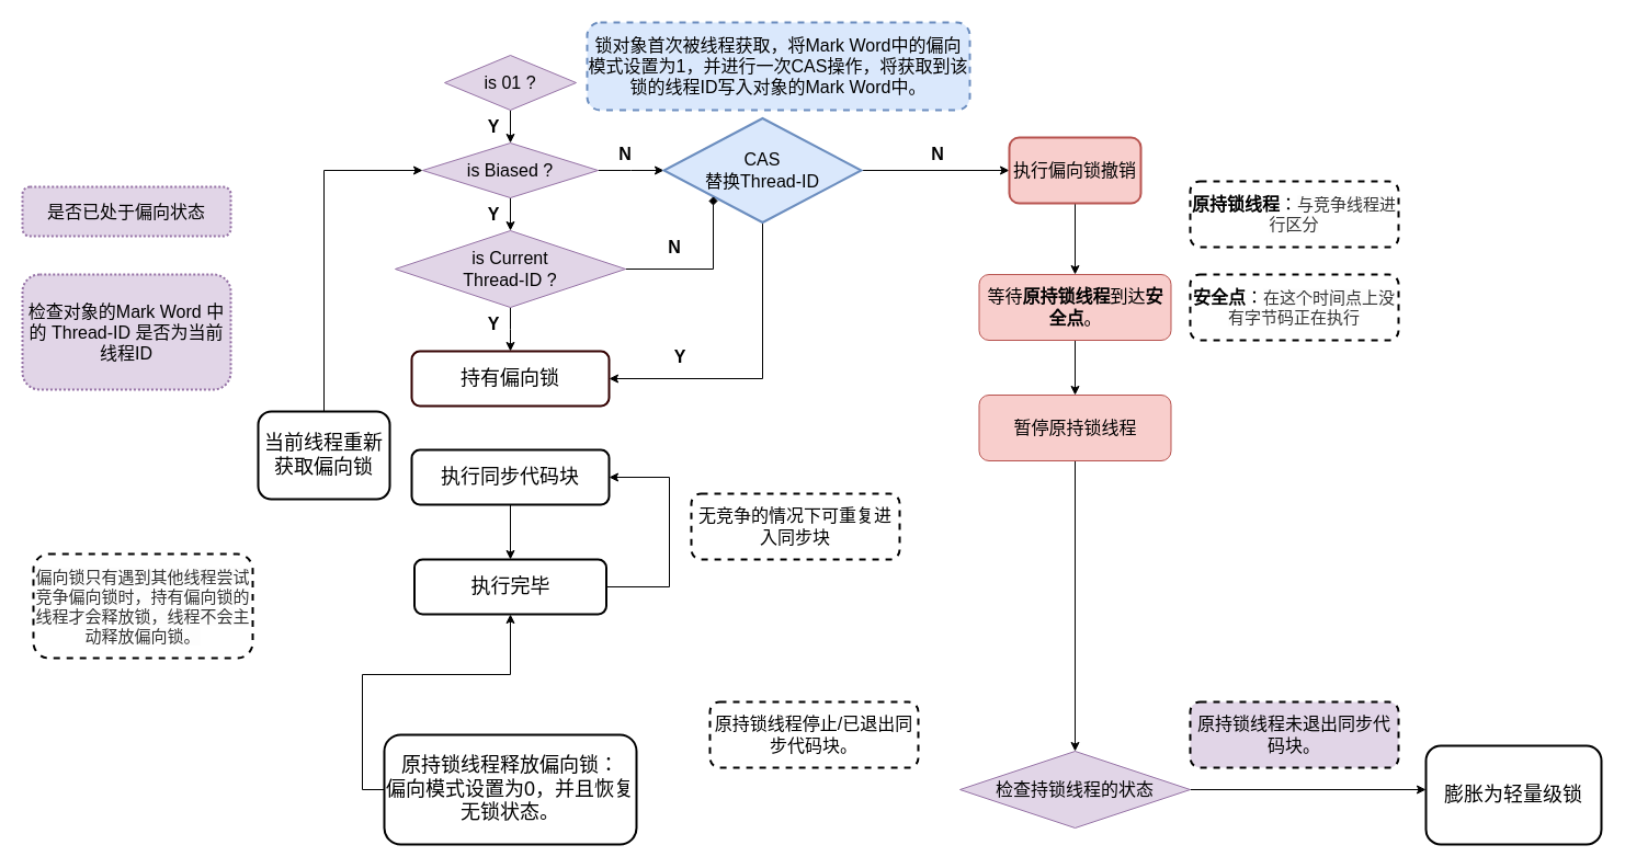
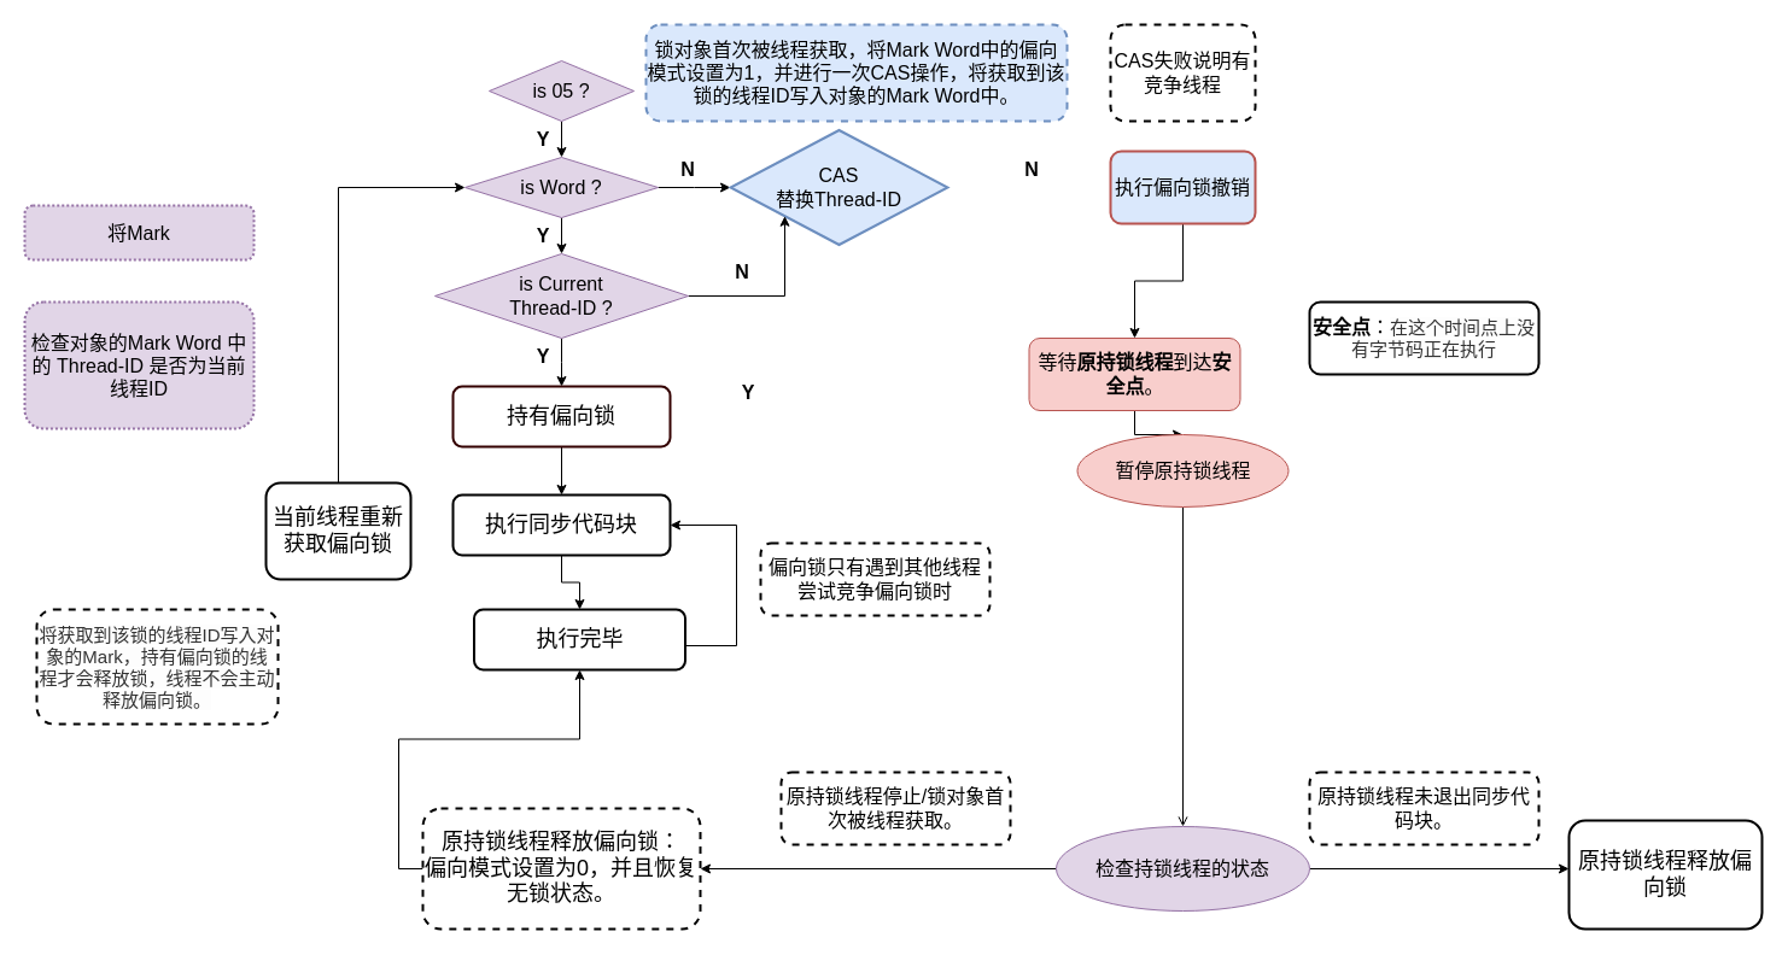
+ <mxCell id="28" value="&lt;span style=&quot;font-size: 16px&quot;&gt;CAS失败说明有竞争线程&lt;/span&gt;" style="rounded=1;whiteSpace=wrap;html=1;strokeWidth=2;dashed=1;" vertex="1" parent="1"><mxGeometry x="920" y="20" width="120" height="80" as="geometry" /></mxCell>
- <mxCell id="3" value="&lt;font style=&quot;font-size: 16px&quot;&gt;is 01 ?&lt;/font&gt;" style="rhombus;whiteSpace=wrap;html=1;fillColor=#e1d5e7;strokeColor=#9673a6;" vertex="1" parent="1"><mxGeometry x="405" y="50" width="120" height="50" as="geometry" /></mxCell>
+ <mxCell id="3" value="&lt;font style=&quot;font-size: 16px&quot;&gt;is 05 ?&lt;/font&gt;" style="rhombus;whiteSpace=wrap;html=1;fillColor=#e1d5e7;strokeColor=#9673a6;" vertex="1" parent="1"><mxGeometry x="405" y="50" width="120" height="50" as="geometry" /></mxCell>
- <mxCell id="7" value="&lt;font style=&quot;font-size: 16px&quot;&gt;is Biased ?&lt;/font&gt;" style="rhombus;whiteSpace=wrap;html=1;fillColor=#e1d5e7;strokeColor=#9673a6;" vertex="1" parent="1"><mxGeometry x="385" y="130" width="160" height="50" as="geometry" /></mxCell>
+ <mxCell id="7" value="&lt;font style=&quot;font-size: 16px&quot;&gt;is Word ?&lt;/font&gt;" style="rhombus;whiteSpace=wrap;html=1;fillColor=#e1d5e7;strokeColor=#9673a6;" vertex="1" parent="1"><mxGeometry x="385" y="130" width="160" height="50" as="geometry" /></mxCell>
- <mxCell id="11" style="edgeStyle=orthogonalEdgeStyle;rounded=0;orthogonalLoop=1;jettySize=auto;html=1;exitX=1;exitY=0.5;exitDx=0;exitDy=0;entryX=0;entryY=0.5;entryDx=0;entryDy=0;" edge="1" parent="1" source="12" target="27"><mxGeometry relative="1" as="geometry"><mxPoint x="845" y="155" as="targetPoint" /></mxGeometry></mxCell>
- <mxCell id="27" value="&lt;font style=&quot;font-size: 16px&quot;&gt;执行偏向锁撤销&lt;/font&gt;" style="rounded=1;whiteSpace=wrap;html=1;strokeColor=#b85450;strokeWidth=2;fillColor=#f8cecc;" vertex="1" parent="1"><mxGeometry x="920" y="125" width="120" height="60" as="geometry" /></mxCell>
+ <mxCell id="27" value="&lt;font style=&quot;font-size: 16px&quot;&gt;执行偏向锁撤销&lt;/font&gt;" style="rounded=1;whiteSpace=wrap;html=1;strokeColor=#b85450;strokeWidth=2;fillColor=#dae8fc;" vertex="1" parent="1"><mxGeometry x="920" y="125" width="120" height="60" as="geometry" /></mxCell>
- <mxCell id="15" style="edgeStyle=orthogonalEdgeStyle;rounded=0;orthogonalLoop=1;jettySize=auto;html=1;exitX=1;exitY=0.5;exitDx=0;exitDy=0;entryX=0;entryY=1;entryDx=0;entryDy=0;endArrow=diamond;" edge="1" parent="1" source="16" target="12"><mxGeometry relative="1" as="geometry" /></mxCell>
+ <mxCell id="15" style="edgeStyle=orthogonalEdgeStyle;rounded=0;orthogonalLoop=1;jettySize=auto;html=1;exitX=1;exitY=0.5;exitDx=0;exitDy=0;entryX=0;entryY=1;entryDx=0;entryDy=0;" edge="1" parent="1" source="16" target="12"><mxGeometry relative="1" as="geometry" /></mxCell>
- <mxCell id="21" value="&lt;span style=&quot;font-size: 16px&quot;&gt;是否已处于偏向状态&lt;/span&gt;" style="rounded=1;whiteSpace=wrap;html=1;strokeColor=#9673a6;strokeWidth=2;dashed=1;dashPattern=1 1;fillColor=#e1d5e7;" vertex="1" parent="1"><mxGeometry x="20" y="170" width="190" height="45" as="geometry" /></mxCell>
+ <mxCell id="21" value="&lt;span style=&quot;font-size: 16px&quot;&gt;将Mark&lt;/span&gt;" style="rounded=1;whiteSpace=wrap;html=1;strokeColor=#9673a6;strokeWidth=2;dashed=1;dashPattern=1 1;fillColor=#e1d5e7;" vertex="1" parent="1"><mxGeometry x="20" y="170" width="190" height="45" as="geometry" /></mxCell>
- <mxCell id="47" value="&lt;b style=&quot;font-size: 16px&quot;&gt;原持锁线程&lt;/b&gt;&lt;span style=&quot;font-size: 16px&quot;&gt;：&lt;/span&gt;&lt;font color=&quot;#333333&quot; face=&quot;pingfang sc, lantinghei sc, microsoft yahei, hiragino sans gb, microsoft sans serif, wenquanyi micro hei, sans-serif&quot;&gt;&lt;span style=&quot;font-size: 15px ; background-color: rgb(253 , 253 , 253)&quot;&gt;与竞争线程进行区分&lt;/span&gt;&lt;/font&gt;" style="rounded=1;whiteSpace=wrap;html=1;strokeWidth=2;dashed=1;" vertex="1" parent="1"><mxGeometry x="1085" y="165" width="190" height="60" as="geometry" /></mxCell>
- <mxCell id="30" value="&lt;font style=&quot;font-size: 16px&quot;&gt;等待&lt;b&gt;原持锁线程&lt;/b&gt;到达&lt;b&gt;安全点&lt;/b&gt;。&lt;/font&gt;" style="rounded=1;whiteSpace=wrap;html=1;fillColor=#f8cecc;strokeColor=#b85450;" vertex="1" parent="1"><mxGeometry x="892.5" y="250" width="175" height="60" as="geometry" /></mxCell>
+ <mxCell id="30" value="&lt;font style=&quot;font-size: 16px&quot;&gt;等待&lt;b&gt;原持锁线程&lt;/b&gt;到达&lt;b&gt;安全点&lt;/b&gt;。&lt;/font&gt;" style="rounded=1;whiteSpace=wrap;html=1;fillColor=#f8cecc;strokeColor=#b85450;" vertex="1" parent="1"><mxGeometry x="852.5" y="280" width="175" height="60" as="geometry" /></mxCell>
- <mxCell id="31" value="&lt;span style=&quot;font-size: 16px&quot;&gt;&lt;b&gt;安全点&lt;/b&gt;：&lt;/span&gt;&lt;span style=&quot;color: rgb(51 , 51 , 51) ; font-family: &amp;#34;pingfang sc&amp;#34; , &amp;#34;lantinghei sc&amp;#34; , &amp;#34;microsoft yahei&amp;#34; , &amp;#34;hiragino sans gb&amp;#34; , &amp;#34;microsoft sans serif&amp;#34; , &amp;#34;wenquanyi micro hei&amp;#34; , sans-serif ; font-size: 15px ; background-color: rgb(253 , 253 , 253)&quot;&gt;在这个时间点上没有字节码正在执行&lt;/span&gt;" style="rounded=1;whiteSpace=wrap;html=1;strokeWidth=2;dashed=1;" vertex="1" parent="1"><mxGeometry x="1085" y="250" width="190" height="60" as="geometry" /></mxCell>
+ <mxCell id="31" value="&lt;span style=&quot;font-size: 16px&quot;&gt;&lt;b&gt;安全点&lt;/b&gt;：&lt;/span&gt;&lt;span style=&quot;color: rgb(51 , 51 , 51) ; font-family: &amp;#34;pingfang sc&amp;#34; , &amp;#34;lantinghei sc&amp;#34; , &amp;#34;microsoft yahei&amp;#34; , &amp;#34;hiragino sans gb&amp;#34; , &amp;#34;microsoft sans serif&amp;#34; , &amp;#34;wenquanyi micro hei&amp;#34; , sans-serif ; font-size: 15px ; background-color: rgb(253 , 253 , 253)&quot;&gt;在这个时间点上没有字节码正在执行&lt;/span&gt;" style="rounded=1;whiteSpace=wrap;html=1;strokeWidth=2;dashed=0;" vertex="1" parent="1"><mxGeometry x="1085" y="250" width="190" height="60" as="geometry" /></mxCell>
- <mxCell id="10" style="edgeStyle=orthogonalEdgeStyle;rounded=0;orthogonalLoop=1;jettySize=auto;html=1;exitX=0.5;exitY=1;exitDx=0;exitDy=0;entryX=1;entryY=0.5;entryDx=0;entryDy=0;" edge="1" parent="1" source="12" target="19"><mxGeometry relative="1" as="geometry"><mxPoint x="695" y="250" as="targetPoint" /></mxGeometry></mxCell>
+ <mxCell id="18" style="edgeStyle=orthogonalEdgeStyle;rounded=0;orthogonalLoop=1;jettySize=auto;html=1;exitX=0.5;exitY=1;exitDx=0;exitDy=0;" edge="1" parent="1" source="19" target="23"><mxGeometry relative="1" as="geometry" /></mxCell>
- <mxCell id="33" value="&lt;span style=&quot;font-size: 16px&quot;&gt;暂停&lt;/span&gt;&lt;span style=&quot;font-size: 16px&quot;&gt;原持锁线程&lt;/span&gt;" style="rounded=1;whiteSpace=wrap;html=1;fillColor=#f8cecc;strokeColor=#b85450;" vertex="1" parent="1"><mxGeometry x="892.5" y="360" width="175" height="60" as="geometry" /></mxCell>
+ <mxCell id="33" value="&lt;span style=&quot;font-size: 16px&quot;&gt;暂停&lt;/span&gt;&lt;span style=&quot;font-size: 16px&quot;&gt;原持锁线程&lt;/span&gt;" style="ellipse;whiteSpace=wrap;html=1;fillColor=#f8cecc;strokeColor=#b85450;" vertex="1" parent="1"><mxGeometry x="892.5" y="360" width="175" height="60" as="geometry" /></mxCell>
- <mxCell id="42" value="&lt;span style=&quot;font-size: 18px&quot;&gt;当前线程重新获取偏向锁&lt;br&gt;&lt;/span&gt;" style="rounded=1;whiteSpace=wrap;html=1;strokeWidth=2;" vertex="1" parent="1"><mxGeometry x="235" y="375" width="120" height="80" as="geometry" /></mxCell>
+ <mxCell id="42" value="&lt;span style=&quot;font-size: 18px&quot;&gt;当前线程重新获取偏向锁&lt;br&gt;&lt;/span&gt;" style="rounded=1;whiteSpace=wrap;html=1;strokeWidth=2;" vertex="1" parent="1"><mxGeometry x="220" y="400" width="120" height="80" as="geometry" /></mxCell>
- <mxCell id="45" value="&lt;span style=&quot;font-size: 16px&quot;&gt;无竞争的情况下可重复进入同步块&lt;/span&gt;" style="rounded=1;whiteSpace=wrap;html=1;strokeWidth=2;dashed=1;" vertex="1" parent="1"><mxGeometry x="630" y="450" width="190" height="60" as="geometry" /></mxCell>
+ <mxCell id="45" value="&lt;span style=&quot;font-size: 16px&quot;&gt;偏向锁只有遇到其他线程尝试竞争偏向锁时&lt;/span&gt;" style="rounded=1;whiteSpace=wrap;html=1;strokeWidth=2;dashed=1;" vertex="1" parent="1"><mxGeometry x="630" y="450" width="190" height="60" as="geometry" /></mxCell>
- <mxCell id="44" value="&lt;span style=&quot;font-size: 18px&quot;&gt;执行完毕&lt;/span&gt;" style="rounded=1;whiteSpace=wrap;html=1;strokeWidth=2;" vertex="1" parent="1"><mxGeometry x="377.5" y="510" width="175" height="50" as="geometry" /></mxCell>
+ <mxCell id="44" value="&lt;span style=&quot;font-size: 18px&quot;&gt;执行完毕&lt;/span&gt;" style="rounded=1;whiteSpace=wrap;html=1;strokeWidth=2;" vertex="1" parent="1"><mxGeometry x="392.5" y="505" width="175" height="50" as="geometry" /></mxCell>
- <mxCell id="40" value="&lt;span style=&quot;color: rgb(51 , 51 , 51) ; font-family: &amp;#34;pingfang sc&amp;#34; , &amp;#34;lantinghei sc&amp;#34; , &amp;#34;microsoft yahei&amp;#34; , &amp;#34;hiragino sans gb&amp;#34; , &amp;#34;microsoft sans serif&amp;#34; , &amp;#34;wenquanyi micro hei&amp;#34; , sans-serif ; font-size: 15px ; background-color: rgb(253 , 253 , 253)&quot;&gt;偏向锁只有遇到其他线程尝试竞争偏向锁时，持有偏向锁的线程才会释放锁，线程不会主动释放偏向锁。&lt;/span&gt;" style="rounded=1;whiteSpace=wrap;html=1;strokeWidth=2;dashed=1;" vertex="1" parent="1"><mxGeometry x="30" y="505" width="200" height="95" as="geometry" /></mxCell>
+ <mxCell id="40" value="&lt;span style=&quot;color: rgb(51 , 51 , 51) ; font-family: &amp;#34;pingfang sc&amp;#34; , &amp;#34;lantinghei sc&amp;#34; , &amp;#34;microsoft yahei&amp;#34; , &amp;#34;hiragino sans gb&amp;#34; , &amp;#34;microsoft sans serif&amp;#34; , &amp;#34;wenquanyi micro hei&amp;#34; , sans-serif ; font-size: 15px ; background-color: rgb(253 , 253 , 253)&quot;&gt;将获取到该锁的线程ID写入对象的Mark，持有偏向锁的线程才会释放锁，线程不会主动释放偏向锁。&lt;/span&gt;" style="rounded=1;whiteSpace=wrap;html=1;strokeWidth=2;dashed=1;" vertex="1" parent="1"><mxGeometry x="30" y="505" width="200" height="95" as="geometry" /></mxCell>
- <mxCell id="37" value="&lt;span style=&quot;font-size: 16px&quot;&gt;原持锁线程停止/已退出同步代码块。&lt;/span&gt;" style="rounded=1;whiteSpace=wrap;html=1;strokeWidth=2;dashed=1;" vertex="1" parent="1"><mxGeometry x="647" y="640" width="190" height="60" as="geometry" /></mxCell>
+ <mxCell id="37" value="&lt;span style=&quot;font-size: 16px&quot;&gt;原持锁线程停止/锁对象首次被线程获取。&lt;/span&gt;" style="rounded=1;whiteSpace=wrap;html=1;strokeWidth=2;dashed=1;" vertex="1" parent="1"><mxGeometry x="647" y="640" width="190" height="60" as="geometry" /></mxCell>
- <mxCell id="48" value="&lt;span style=&quot;font-size: 16px&quot;&gt;原持锁线程未退出同步代码块。&lt;/span&gt;" style="rounded=1;whiteSpace=wrap;html=1;strokeWidth=2;dashed=1;fillColor=#e1d5e7;" vertex="1" parent="1"><mxGeometry x="1085" y="640" width="190" height="60" as="geometry" /></mxCell>
+ <mxCell id="48" value="&lt;span style=&quot;font-size: 16px&quot;&gt;原持锁线程未退出同步代码块。&lt;/span&gt;" style="rounded=1;whiteSpace=wrap;html=1;strokeWidth=2;dashed=1;" vertex="1" parent="1"><mxGeometry x="1085" y="640" width="190" height="60" as="geometry" /></mxCell>
- <mxCell id="32" style="edgeStyle=orthogonalEdgeStyle;rounded=0;orthogonalLoop=1;jettySize=auto;html=1;exitX=0.5;exitY=1;exitDx=0;exitDy=0;entryX=0.5;entryY=0;entryDx=0;entryDy=0;" edge="1" parent="1" source="33" target="36"><mxGeometry relative="1" as="geometry" /></mxCell>
+ <mxCell id="32" style="edgeStyle=orthogonalEdgeStyle;rounded=0;orthogonalLoop=1;jettySize=auto;html=1;exitX=0.5;exitY=1;exitDx=0;exitDy=0;entryX=0.5;entryY=0;entryDx=0;entryDy=0;endArrow=open;" edge="1" parent="1" source="33" target="36"><mxGeometry relative="1" as="geometry" /></mxCell>
- <mxCell id="39" value="&lt;span style=&quot;font-size: 18px&quot;&gt;原持锁线程释放偏向锁：&lt;br&gt;偏向模式设置为0，并且恢复无锁状态。&lt;br&gt;&lt;/span&gt;" style="rounded=1;whiteSpace=wrap;html=1;strokeWidth=2;" vertex="1" parent="1"><mxGeometry x="350" y="670" width="230" height="100" as="geometry" /></mxCell>
+ <mxCell id="39" value="&lt;span style=&quot;font-size: 18px&quot;&gt;原持锁线程释放偏向锁：&lt;br&gt;偏向模式设置为0，并且恢复无锁状态。&lt;br&gt;&lt;/span&gt;" style="rounded=1;whiteSpace=wrap;html=1;strokeWidth=2;dashed=1;" vertex="1" parent="1"><mxGeometry x="350" y="670" width="230" height="100" as="geometry" /></mxCell>
+ <mxCell id="34" style="edgeStyle=orthogonalEdgeStyle;rounded=0;orthogonalLoop=1;jettySize=auto;html=1;exitX=0;exitY=0.5;exitDx=0;exitDy=0;entryX=1;entryY=0.5;entryDx=0;entryDy=0;" edge="1" parent="1" source="36" target="39"><mxGeometry relative="1" as="geometry" /></mxCell>
- <mxCell id="36" value="&lt;span style=&quot;font-size: 16px&quot;&gt;检查持锁线程的状态&lt;/span&gt;" style="rhombus;whiteSpace=wrap;html=1;fillColor=#e1d5e7;strokeColor=#9673a6;" vertex="1" parent="1"><mxGeometry x="875" y="685" width="210" height="70" as="geometry" /></mxCell>
+ <mxCell id="36" value="&lt;span style=&quot;font-size: 16px&quot;&gt;检查持锁线程的状态&lt;/span&gt;" style="ellipse;whiteSpace=wrap;html=1;fillColor=#e1d5e7;strokeColor=#9673a6;" vertex="1" parent="1"><mxGeometry x="875" y="685" width="210" height="70" as="geometry" /></mxCell>
- <mxCell id="49" value="&lt;span style=&quot;font-size: 18px&quot;&gt;膨胀为轻量级锁&lt;br&gt;&lt;/span&gt;" style="rounded=1;whiteSpace=wrap;html=1;strokeWidth=2;" vertex="1" parent="1"><mxGeometry x="1300" y="680" width="160" height="90" as="geometry" /></mxCell>
+ <mxCell id="49" value="&lt;span style=&quot;font-size: 18px&quot;&gt;原持锁线程释放偏向锁&lt;br&gt;&lt;/span&gt;" style="rounded=1;whiteSpace=wrap;html=1;strokeWidth=2;" vertex="1" parent="1"><mxGeometry x="1300" y="680" width="160" height="90" as="geometry" /></mxCell>
